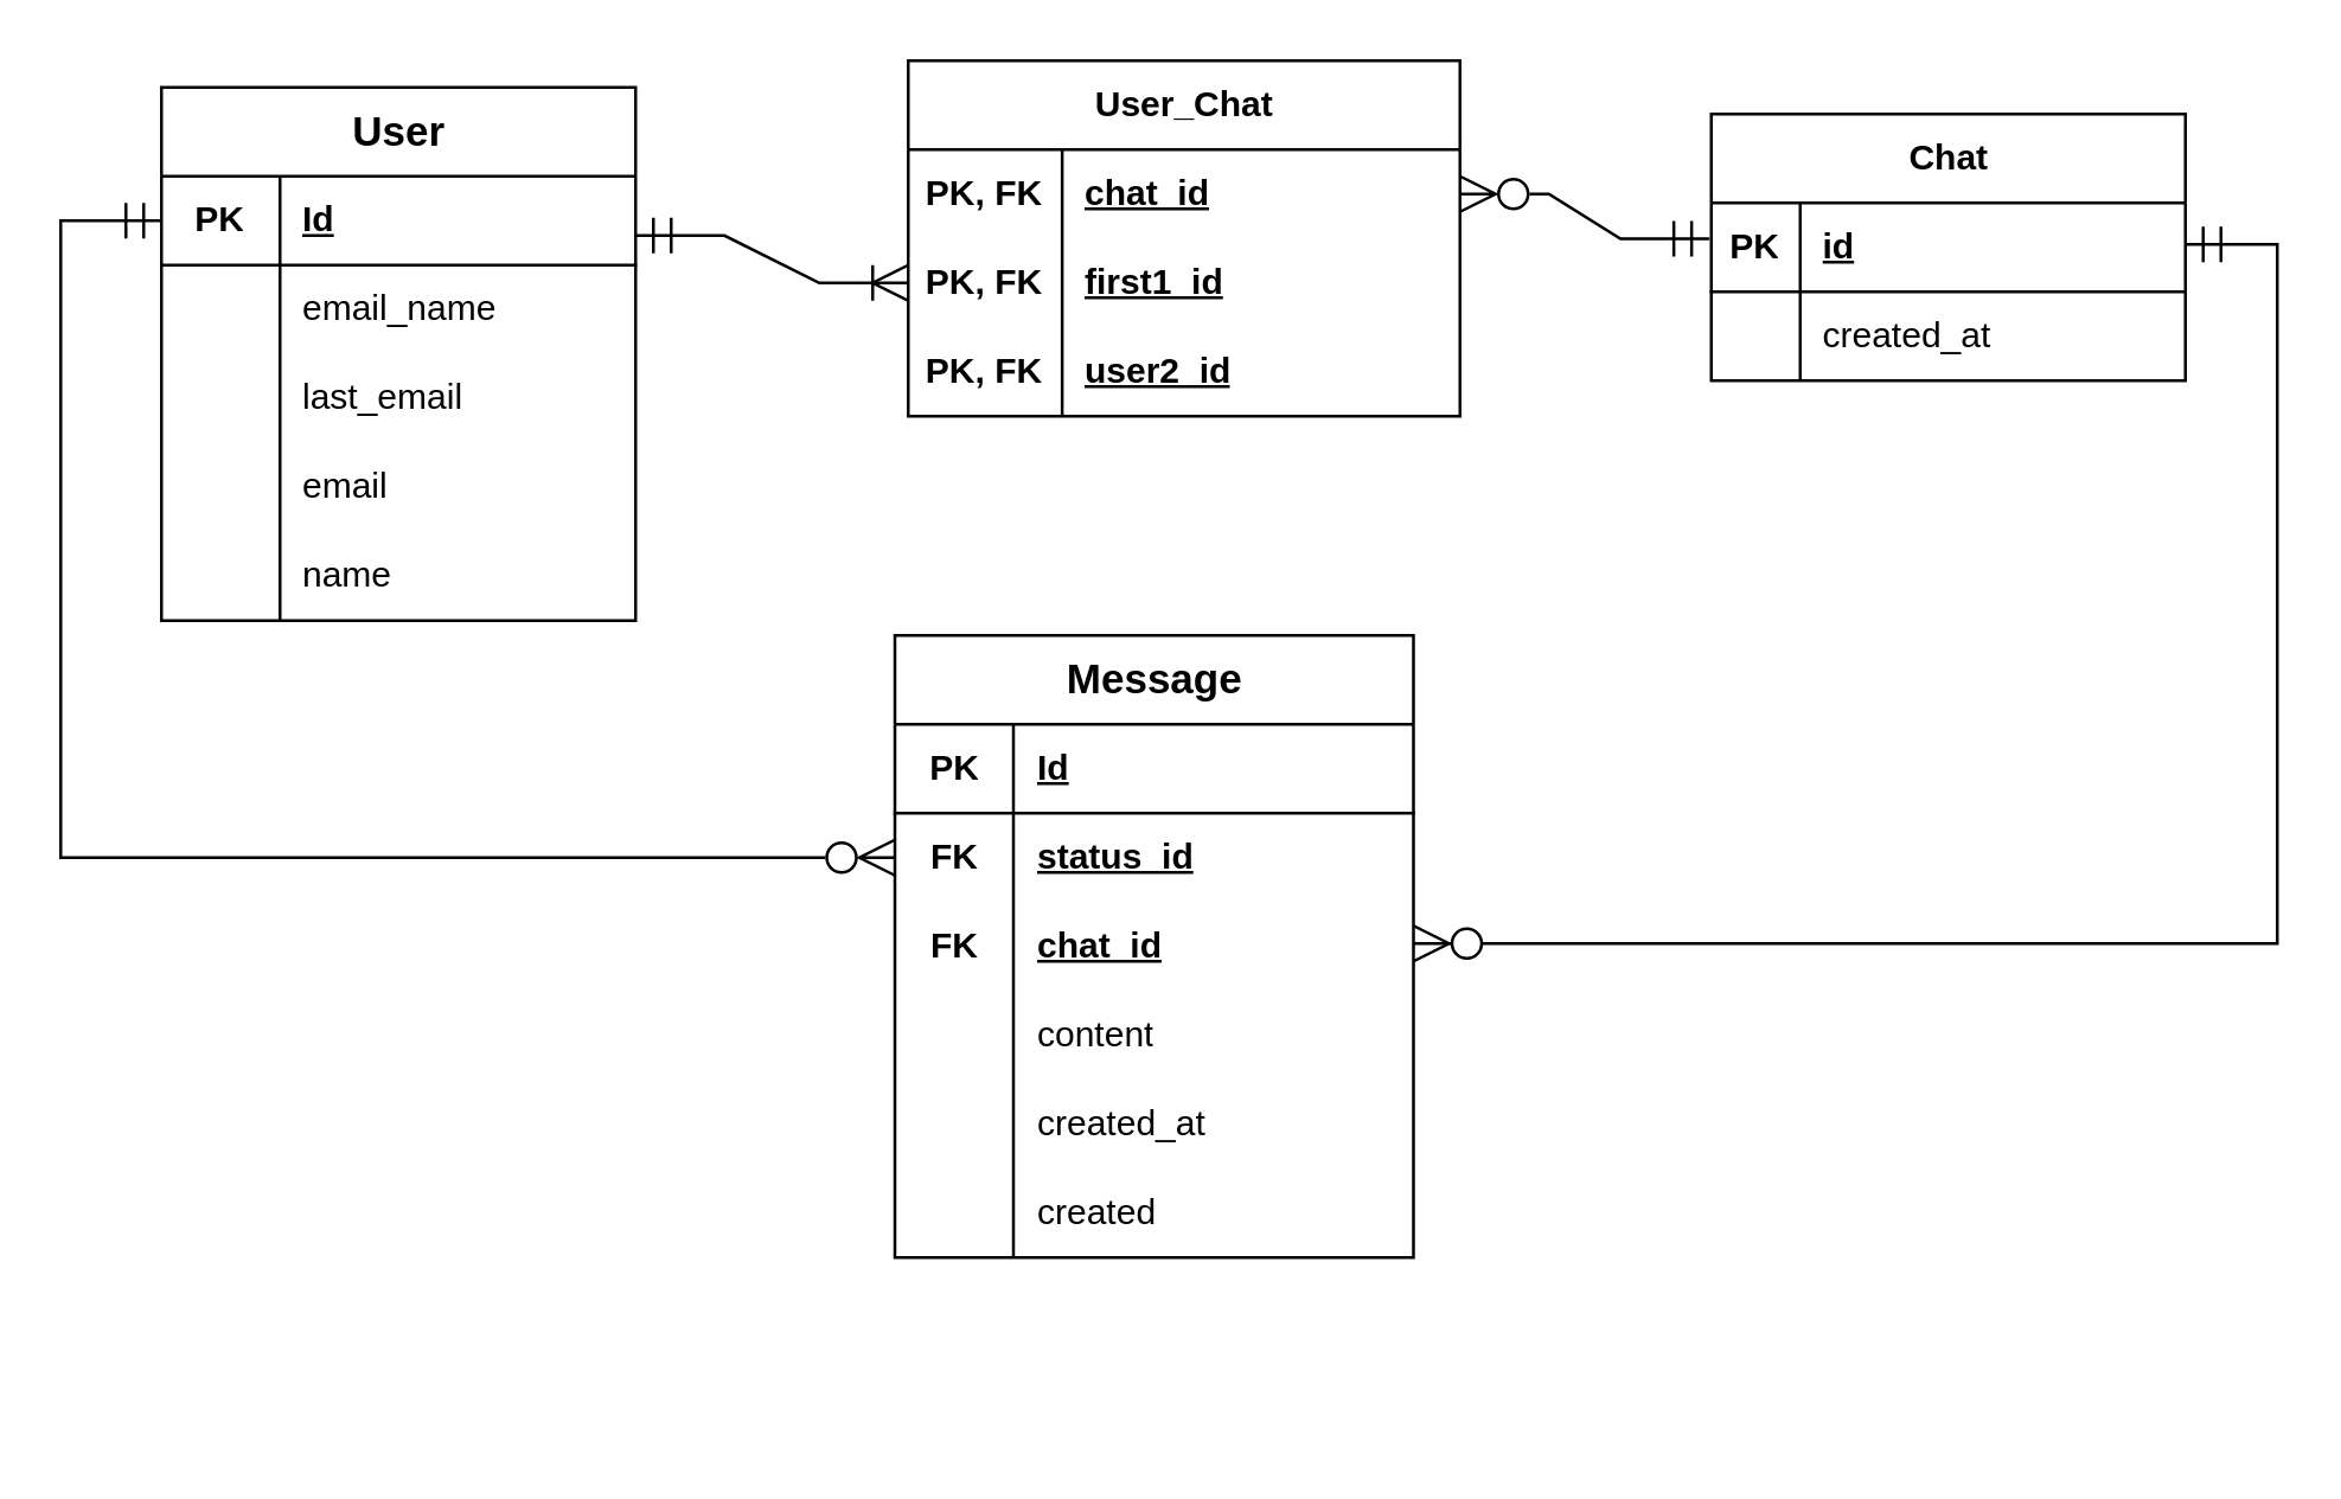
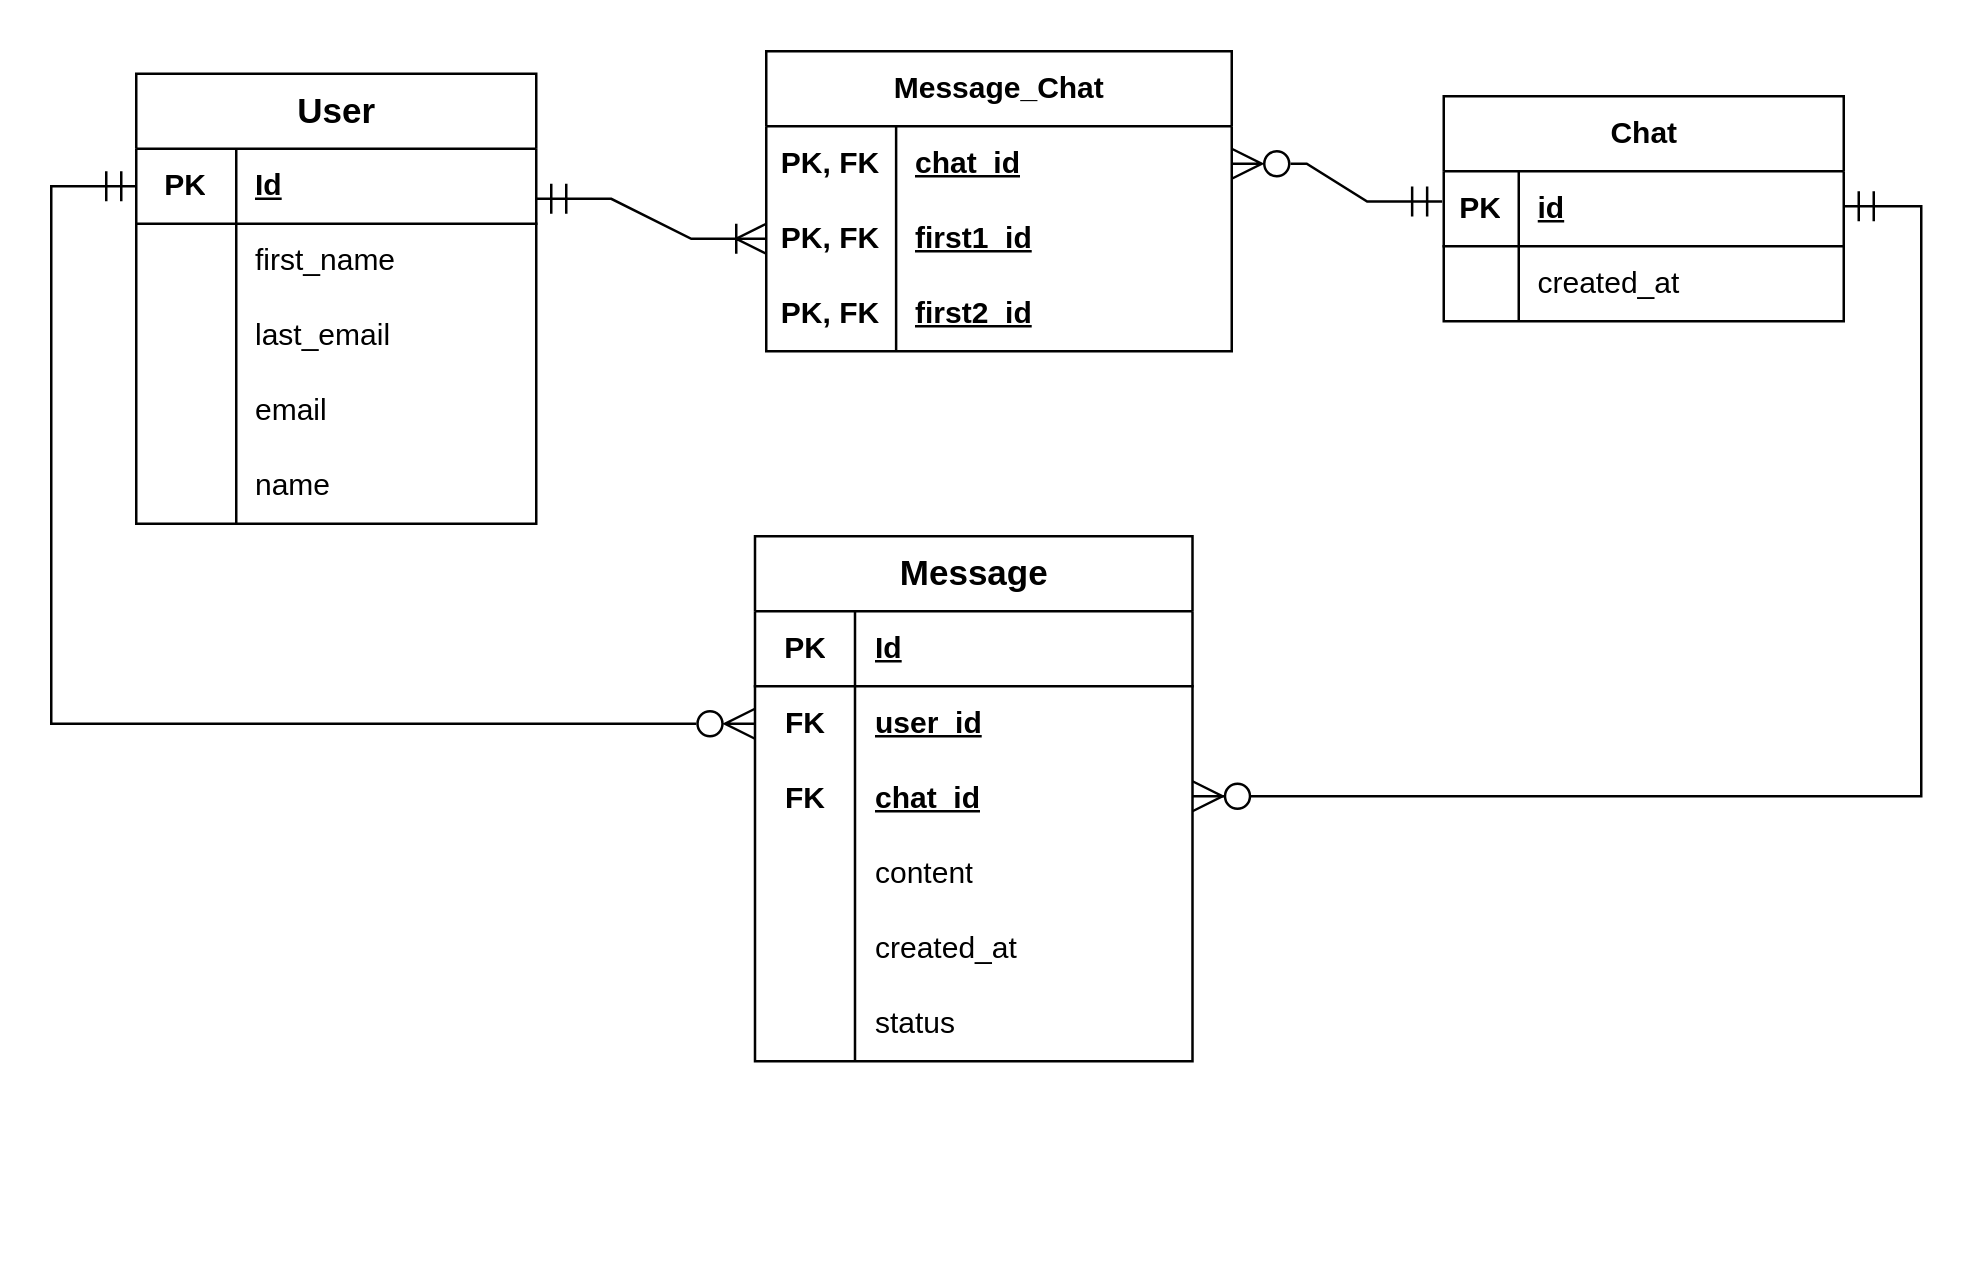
- <mxCell id="48" value="User_Chat" style="shape=table;startSize=30;container=1;collapsible=1;childLayout=tableLayout;fixedRows=1;rowLines=0;fontStyle=1;align=center;resizeLast=1;html=1;" vertex="1" parent="1"><mxGeometry x="306" y="20" width="186.203" height="120" as="geometry" /></mxCell>
+ <mxCell id="48" value="Message_Chat" style="shape=table;startSize=30;container=1;collapsible=1;childLayout=tableLayout;fixedRows=1;rowLines=0;fontStyle=1;align=center;resizeLast=1;html=1;" vertex="1" parent="1"><mxGeometry x="306" y="20" width="186.203" height="120" as="geometry" /></mxCell>
- <mxCell id="8" value="email_name" style="shape=partialRectangle;connectable=0;fillColor=none;top=0;left=0;bottom=0;right=0;align=left;spacingLeft=6;overflow=hidden;whiteSpace=wrap;html=1;rounded=0;" parent="6" vertex="1"><mxGeometry x="40" width="120" height="30" as="geometry"><mxRectangle width="120" height="30" as="alternateBounds" /></mxGeometry></mxCell>
+ <mxCell id="8" value="first_name" style="shape=partialRectangle;connectable=0;fillColor=none;top=0;left=0;bottom=0;right=0;align=left;spacingLeft=6;overflow=hidden;whiteSpace=wrap;html=1;rounded=0;" parent="6" vertex="1"><mxGeometry x="40" width="120" height="30" as="geometry"><mxRectangle width="120" height="30" as="alternateBounds" /></mxGeometry></mxCell>
- <mxCell id="57" value="&lt;b&gt;&lt;u&gt;user2_id&lt;/u&gt;&lt;/b&gt;" style="shape=partialRectangle;connectable=0;fillColor=none;top=0;left=0;bottom=0;right=0;align=left;spacingLeft=6;overflow=hidden;whiteSpace=wrap;html=1;" vertex="1" parent="55"><mxGeometry x="51.95" width="134.253" height="30" as="geometry"><mxRectangle width="134.253" height="30" as="alternateBounds" /></mxGeometry></mxCell>
+ <mxCell id="57" value="&lt;b&gt;&lt;u&gt;first2_id&lt;/u&gt;&lt;/b&gt;" style="shape=partialRectangle;connectable=0;fillColor=none;top=0;left=0;bottom=0;right=0;align=left;spacingLeft=6;overflow=hidden;whiteSpace=wrap;html=1;" vertex="1" parent="55"><mxGeometry x="51.95" width="134.253" height="30" as="geometry"><mxRectangle width="134.253" height="30" as="alternateBounds" /></mxGeometry></mxCell>
- <mxCell id="33" value="&lt;u&gt;&lt;b&gt;status_id&lt;/b&gt;&lt;/u&gt;" style="shape=partialRectangle;connectable=0;fillColor=none;top=0;left=0;bottom=0;right=0;align=left;spacingLeft=6;overflow=hidden;whiteSpace=wrap;html=1;rounded=0;" parent="31" vertex="1"><mxGeometry x="40" width="135" height="30" as="geometry"><mxRectangle width="135" height="30" as="alternateBounds" /></mxGeometry></mxCell>
+ <mxCell id="33" value="&lt;u&gt;&lt;b&gt;user_id&lt;/b&gt;&lt;/u&gt;" style="shape=partialRectangle;connectable=0;fillColor=none;top=0;left=0;bottom=0;right=0;align=left;spacingLeft=6;overflow=hidden;whiteSpace=wrap;html=1;rounded=0;" parent="31" vertex="1"><mxGeometry x="40" width="135" height="30" as="geometry"><mxRectangle width="135" height="30" as="alternateBounds" /></mxGeometry></mxCell>
- <mxCell id="45" value="created" style="shape=partialRectangle;connectable=0;fillColor=none;top=0;left=0;bottom=0;right=0;align=left;spacingLeft=6;overflow=hidden;whiteSpace=wrap;html=1;rounded=0;" parent="43" vertex="1"><mxGeometry x="40" width="135" height="30" as="geometry"><mxRectangle width="135" height="30" as="alternateBounds" /></mxGeometry></mxCell>
+ <mxCell id="45" value="status" style="shape=partialRectangle;connectable=0;fillColor=none;top=0;left=0;bottom=0;right=0;align=left;spacingLeft=6;overflow=hidden;whiteSpace=wrap;html=1;rounded=0;" parent="43" vertex="1"><mxGeometry x="40" width="135" height="30" as="geometry"><mxRectangle width="135" height="30" as="alternateBounds" /></mxGeometry></mxCell>
